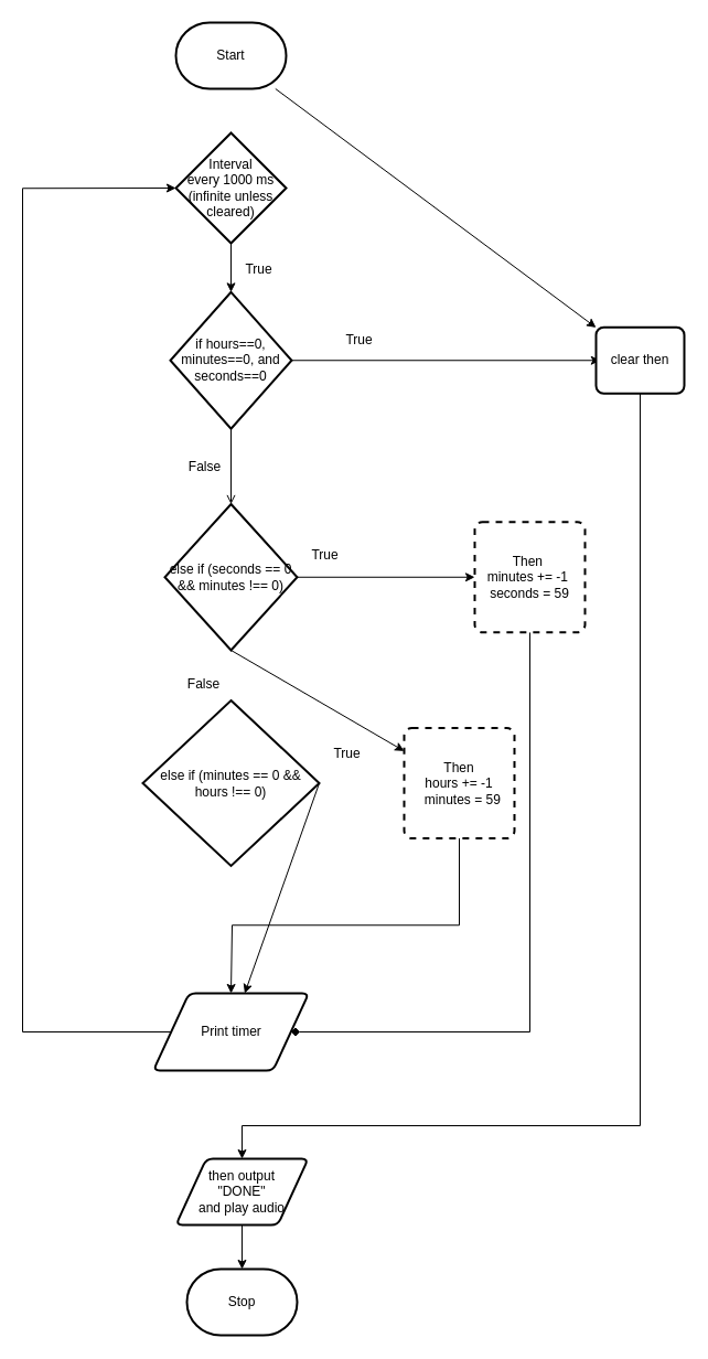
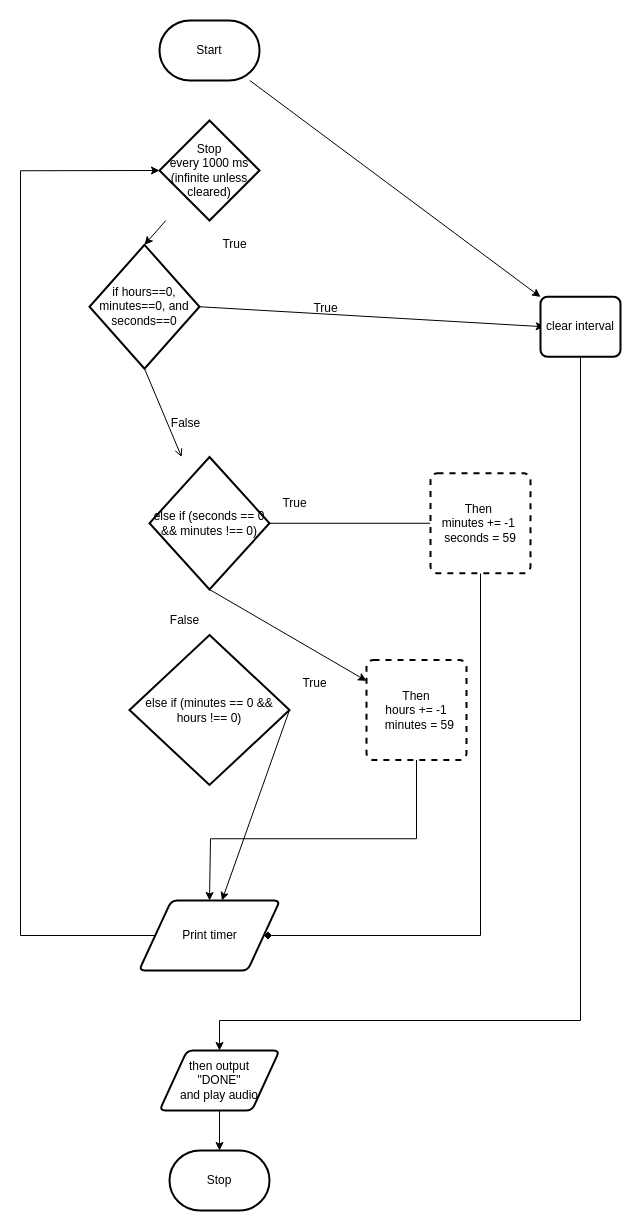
- <mxCell id="21" value="Interval&lt;br&gt;every 1000 ms&lt;br&gt;(infinite unless cleared)" style="strokeWidth=2;html=1;shape=mxgraph.flowchart.decision;whiteSpace=wrap;" parent="1" vertex="1"><mxGeometry x="159" y="120" width="100" height="100" as="geometry" /></mxCell>
+ <mxCell id="21" value="Stop&lt;br&gt;every 1000 ms&lt;br&gt;(infinite unless cleared)" style="strokeWidth=2;html=1;shape=mxgraph.flowchart.decision;whiteSpace=wrap;" parent="1" vertex="1"><mxGeometry x="159" y="120" width="100" height="100" as="geometry" /></mxCell>
- <mxCell id="7" value="if hours==0, minutes==0, and seconds==0" style="strokeWidth=2;html=1;shape=mxgraph.flowchart.decision;whiteSpace=wrap;" parent="1" vertex="1"><mxGeometry x="154" y="264.38" width="110" height="123.75" as="geometry" /></mxCell>
+ <mxCell id="7" value="if hours==0, minutes==0, and seconds==0" style="strokeWidth=2;html=1;shape=mxgraph.flowchart.decision;whiteSpace=wrap;" parent="1" vertex="1"><mxGeometry x="89" y="244.38" width="110" height="123.75" as="geometry" /></mxCell>
- <mxCell id="26" value="&lt;div&gt;clear then&lt;/div&gt;" style="rounded=1;whiteSpace=wrap;html=1;absoluteArcSize=1;arcSize=14;strokeWidth=2;" vertex="1" parent="1"><mxGeometry x="540" y="296.25" width="80" height="60" as="geometry" /></mxCell>
+ <mxCell id="26" value="&lt;div&gt;clear interval&lt;/div&gt;" style="rounded=1;whiteSpace=wrap;html=1;absoluteArcSize=1;arcSize=14;strokeWidth=2;" vertex="1" parent="1"><mxGeometry x="540" y="296.25" width="80" height="60" as="geometry" /></mxCell>
- <mxCell id="9" style="edgeStyle=none;html=1;exitX=1;exitY=0.5;exitDx=0;exitDy=0;exitPerimeter=0;entryX=0;entryY=0.5;entryDx=0;entryDy=0;" edge="1" parent="1" source="10" target="14"><mxGeometry relative="1" as="geometry" /></mxCell>
+ <mxCell id="9" style="edgeStyle=none;html=1;exitX=1;exitY=0.5;exitDx=0;exitDy=0;exitPerimeter=0;entryX=0;entryY=0.5;entryDx=0;entryDy=0;endArrow=none;" edge="1" parent="1" source="10" target="14"><mxGeometry relative="1" as="geometry" /></mxCell>
